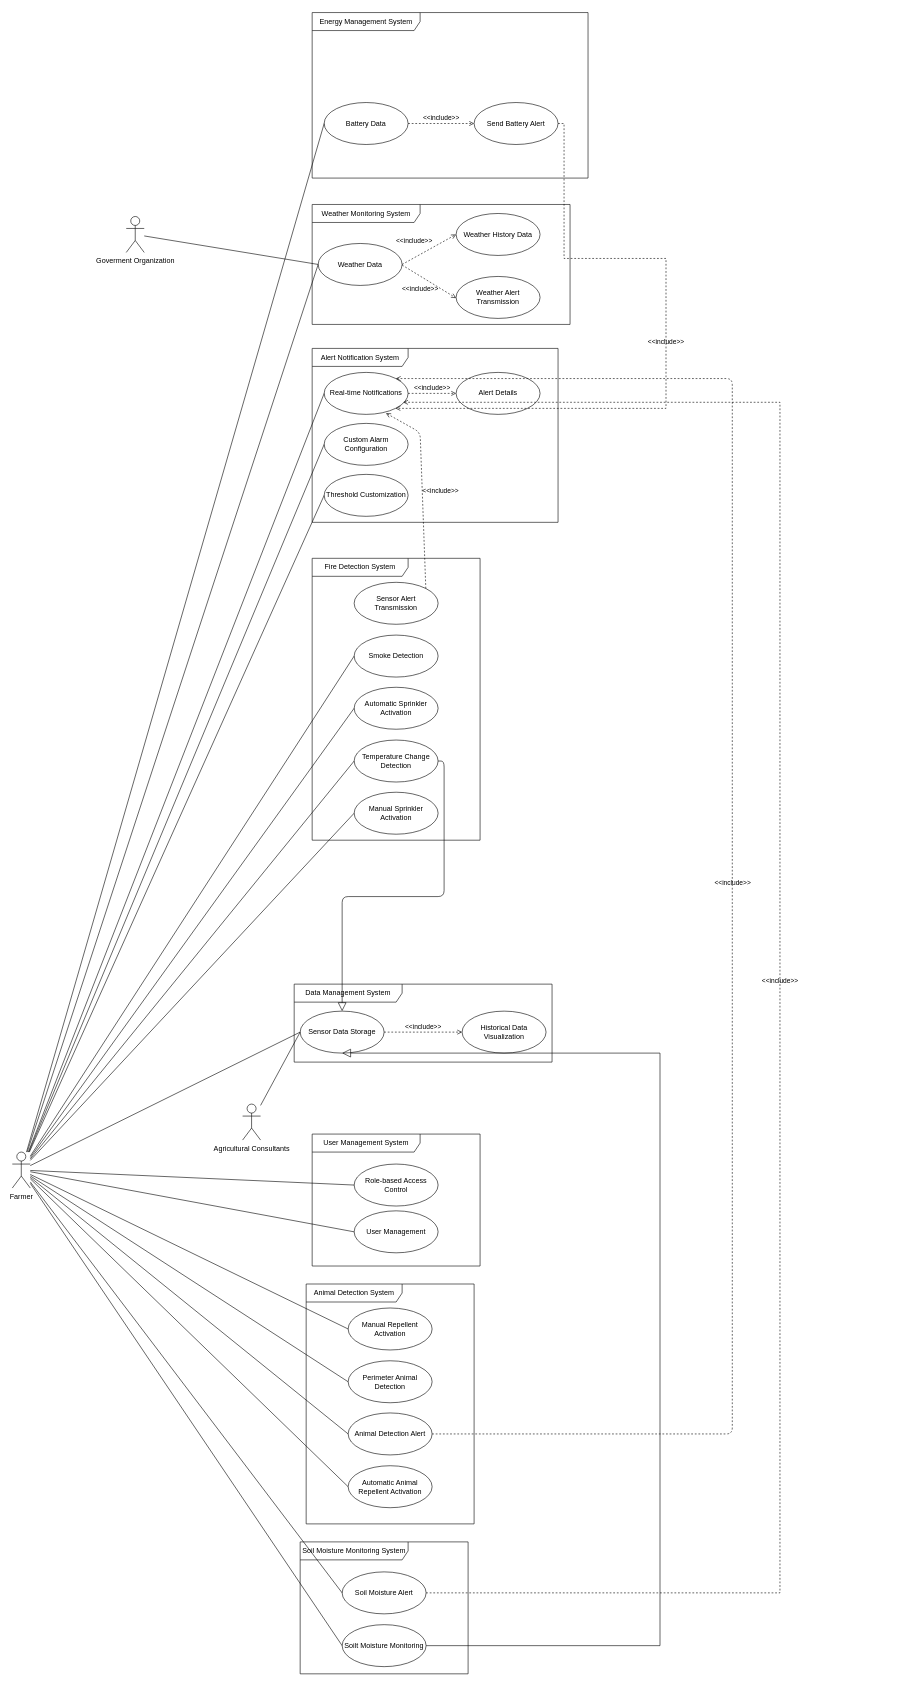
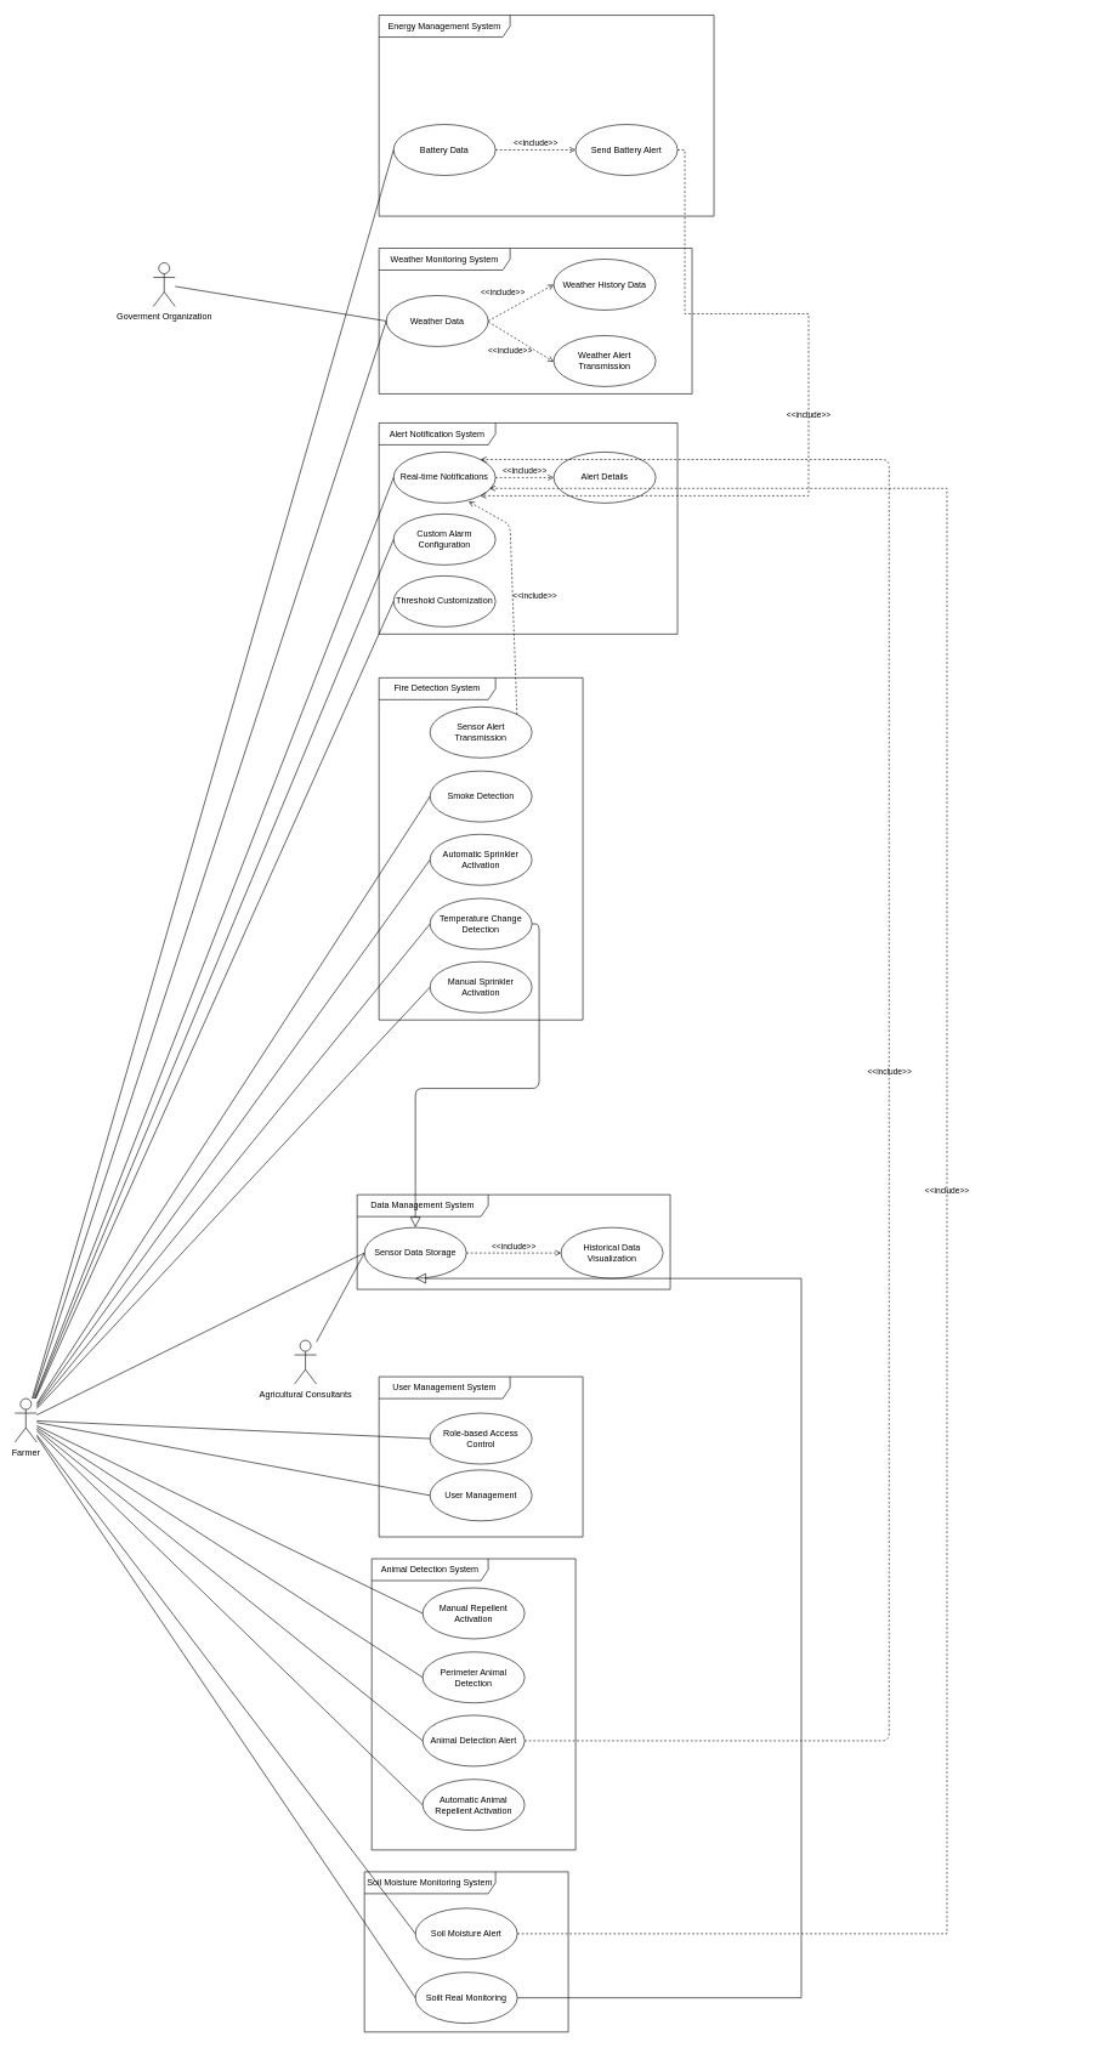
- <mxCell id="63" value="Soilt Moisture Monitoring" style="ellipse;whiteSpace=wrap;html=1;rounded=1;" vertex="1" parent="61"><mxGeometry x="70" y="138" width="140" height="70" as="geometry" /></mxCell>
+ <mxCell id="63" value="Soilt Real Monitoring" style="ellipse;whiteSpace=wrap;html=1;rounded=1;" vertex="1" parent="61"><mxGeometry x="70" y="138" width="140" height="70" as="geometry" /></mxCell>
